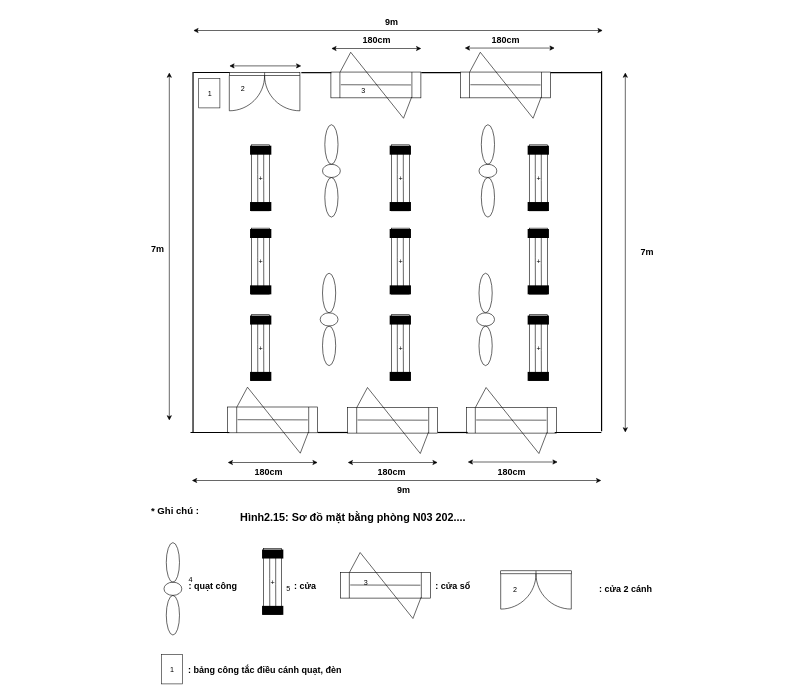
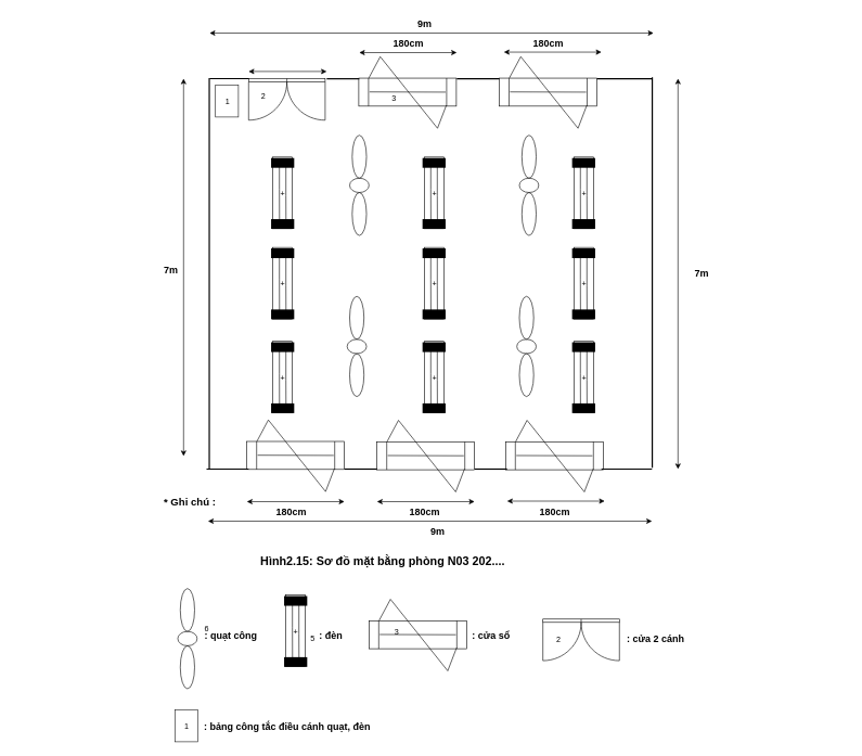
- <mxCell id="44" value="* Ghi chú :" style="text;html=1;align=center;verticalAlign=middle;resizable=0;points=[];autosize=1;strokeColor=none;fillColor=none;fontStyle=1;fontSize=16;" parent="1" vertex="1"><mxGeometry x="241.68" y="834" width="99" height="33" as="geometry" /></mxCell>
+ <mxCell id="44" value="* Ghi chú :" style="text;html=1;align=center;verticalAlign=middle;resizable=0;points=[];autosize=1;strokeColor=none;fillColor=none;fontStyle=1;fontSize=16;" parent="1" vertex="1"><mxGeometry x="241.68" y="754" width="99" height="33" as="geometry" /></mxCell>
- <mxCell id="79" value="4" style="text;html=1;align=center;verticalAlign=middle;resizable=0;points=[];autosize=1;strokeColor=none;fillColor=none;fontFamily=Helvetica;fontSize=12;fontColor=default;" parent="1" vertex="1"><mxGeometry x="300.54" y="949.93" width="33" height="33" as="geometry" /></mxCell>
+ <mxCell id="79" value="6" style="text;html=1;align=center;verticalAlign=middle;resizable=0;points=[];autosize=1;strokeColor=none;fillColor=none;fontFamily=Helvetica;fontSize=12;fontColor=default;" parent="1" vertex="1"><mxGeometry x="300.54" y="949.93" width="33" height="33" as="geometry" /></mxCell>
- <mxCell id="39" value=": cửa" style="text;html=1;align=center;verticalAlign=middle;resizable=0;points=[];autosize=1;strokeColor=none;fillColor=none;fontStyle=1;fontSize=15;" parent="1" vertex="1"><mxGeometry x="478" y="961" width="60" height="30" as="geometry" /></mxCell>
+ <mxCell id="39" value=": đèn" style="text;html=1;align=center;verticalAlign=middle;resizable=0;points=[];autosize=1;strokeColor=none;fillColor=none;fontStyle=1;fontSize=15;" parent="1" vertex="1"><mxGeometry x="478" y="961" width="60" height="30" as="geometry" /></mxCell>
- <mxCell id="41" value=": cửa 2 cánh" style="text;html=1;align=center;verticalAlign=middle;resizable=0;points=[];autosize=1;strokeColor=none;fillColor=none;fontStyle=1;fontSize=15;" parent="1" vertex="1"><mxGeometry x="986.65" y="965.5" width="110" height="30" as="geometry" /></mxCell>
+ <mxCell id="41" value=": cửa 2 cánh" style="text;html=1;align=center;verticalAlign=middle;resizable=0;points=[];autosize=1;strokeColor=none;fillColor=none;fontStyle=1;fontSize=15;" parent="1" vertex="1"><mxGeometry x="951.65" y="965.5" width="110" height="30" as="geometry" /></mxCell>
